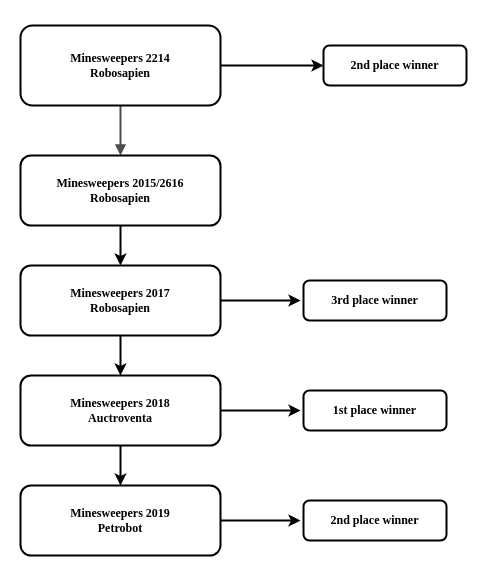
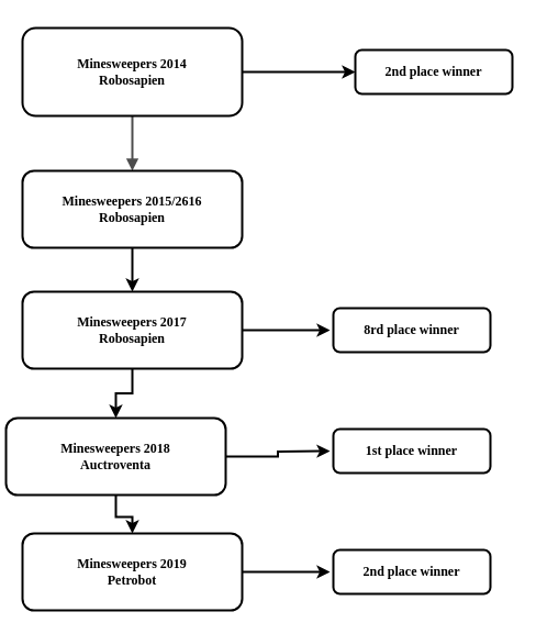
- <mxCell id="6" value="Minesweepers 2214&lt;br&gt;Robosapien" style="whiteSpace=wrap;html=1;rounded=1;shadow=0;comic=0;strokeWidth=2;fillColor=#ffffff;fontFamily=Verdana;align=center;fontSize=12;fontStyle=1" parent="1" vertex="1"><mxGeometry x="20" y="25" width="200" height="80" as="geometry" /></mxCell>
+ <mxCell id="6" value="Minesweepers 2014&lt;br&gt;Robosapien" style="whiteSpace=wrap;html=1;rounded=1;shadow=0;comic=0;strokeWidth=2;fillColor=#ffffff;fontFamily=Verdana;align=center;fontSize=12;fontStyle=1" parent="1" vertex="1"><mxGeometry x="20" y="25" width="200" height="80" as="geometry" /></mxCell>
- <mxCell id="20" value="3rd place winner" style="whiteSpace=wrap;html=1;rounded=1;shadow=0;comic=0;strokeWidth=2;fillColor=#ffffff;fontFamily=Verdana;align=center;fontSize=12;fontStyle=1" vertex="1" parent="1"><mxGeometry x="303" y="280" width="143" height="40" as="geometry" /></mxCell>
+ <mxCell id="20" value="8rd place winner" style="whiteSpace=wrap;html=1;rounded=1;shadow=0;comic=0;strokeWidth=2;fillColor=#ffffff;fontFamily=Verdana;align=center;fontSize=12;fontStyle=1" vertex="1" parent="1"><mxGeometry x="303" y="280" width="143" height="40" as="geometry" /></mxCell>
- <mxCell id="13" value="Minesweepers 2018&lt;br&gt;Auctroventa" style="whiteSpace=wrap;html=1;rounded=1;shadow=0;comic=0;strokeWidth=2;fillColor=#ffffff;fontFamily=Verdana;align=center;fontSize=12;fontStyle=1" vertex="1" parent="1"><mxGeometry x="20" y="375" width="200" height="70" as="geometry" /></mxCell>
+ <mxCell id="13" value="Minesweepers 2018&lt;br&gt;Auctroventa" style="whiteSpace=wrap;html=1;rounded=1;shadow=0;comic=0;strokeWidth=2;fillColor=#ffffff;fontFamily=Verdana;align=center;fontSize=12;fontStyle=1" vertex="1" parent="1"><mxGeometry x="5" y="380" width="200" height="70" as="geometry" /></mxCell>
